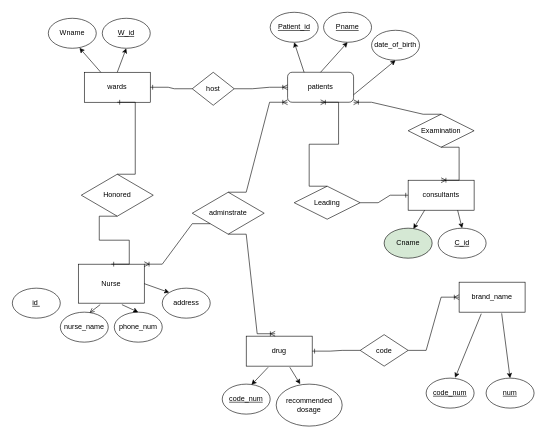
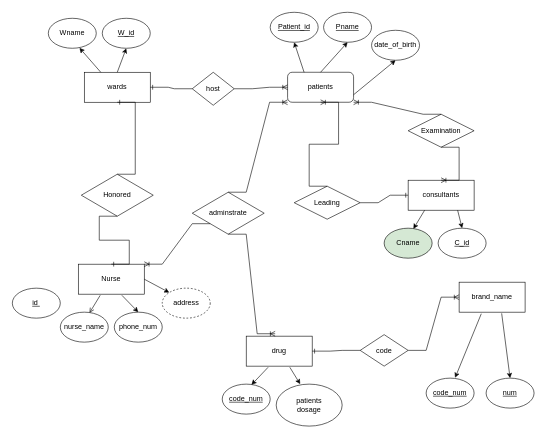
- <mxCell id="22" value="Nurse" style="rounded=0;whiteSpace=wrap;html=1;" vertex="1" parent="1"><mxGeometry x="130" y="440" width="110" height="65" as="geometry" /></mxCell>
+ <mxCell id="22" value="Nurse" style="rounded=0;whiteSpace=wrap;html=1;" vertex="1" parent="1"><mxGeometry x="130" y="440" width="110" height="50" as="geometry" /></mxCell>
- <mxCell id="28" value="address" style="ellipse;whiteSpace=wrap;html=1;" vertex="1" parent="1"><mxGeometry x="270" y="480" width="80" height="50" as="geometry" /></mxCell>
+ <mxCell id="28" value="address" style="ellipse;whiteSpace=wrap;html=1;dashed=1;" vertex="1" parent="1"><mxGeometry x="270" y="480" width="80" height="50" as="geometry" /></mxCell>
- <mxCell id="31" value="recommended&lt;br&gt;dosage" style="ellipse;whiteSpace=wrap;html=1;" vertex="1" parent="1"><mxGeometry x="460" y="640" width="110" height="70" as="geometry" /></mxCell>
+ <mxCell id="31" value="patients&lt;br&gt;dosage" style="ellipse;whiteSpace=wrap;html=1;" vertex="1" parent="1"><mxGeometry x="460" y="640" width="110" height="70" as="geometry" /></mxCell>
